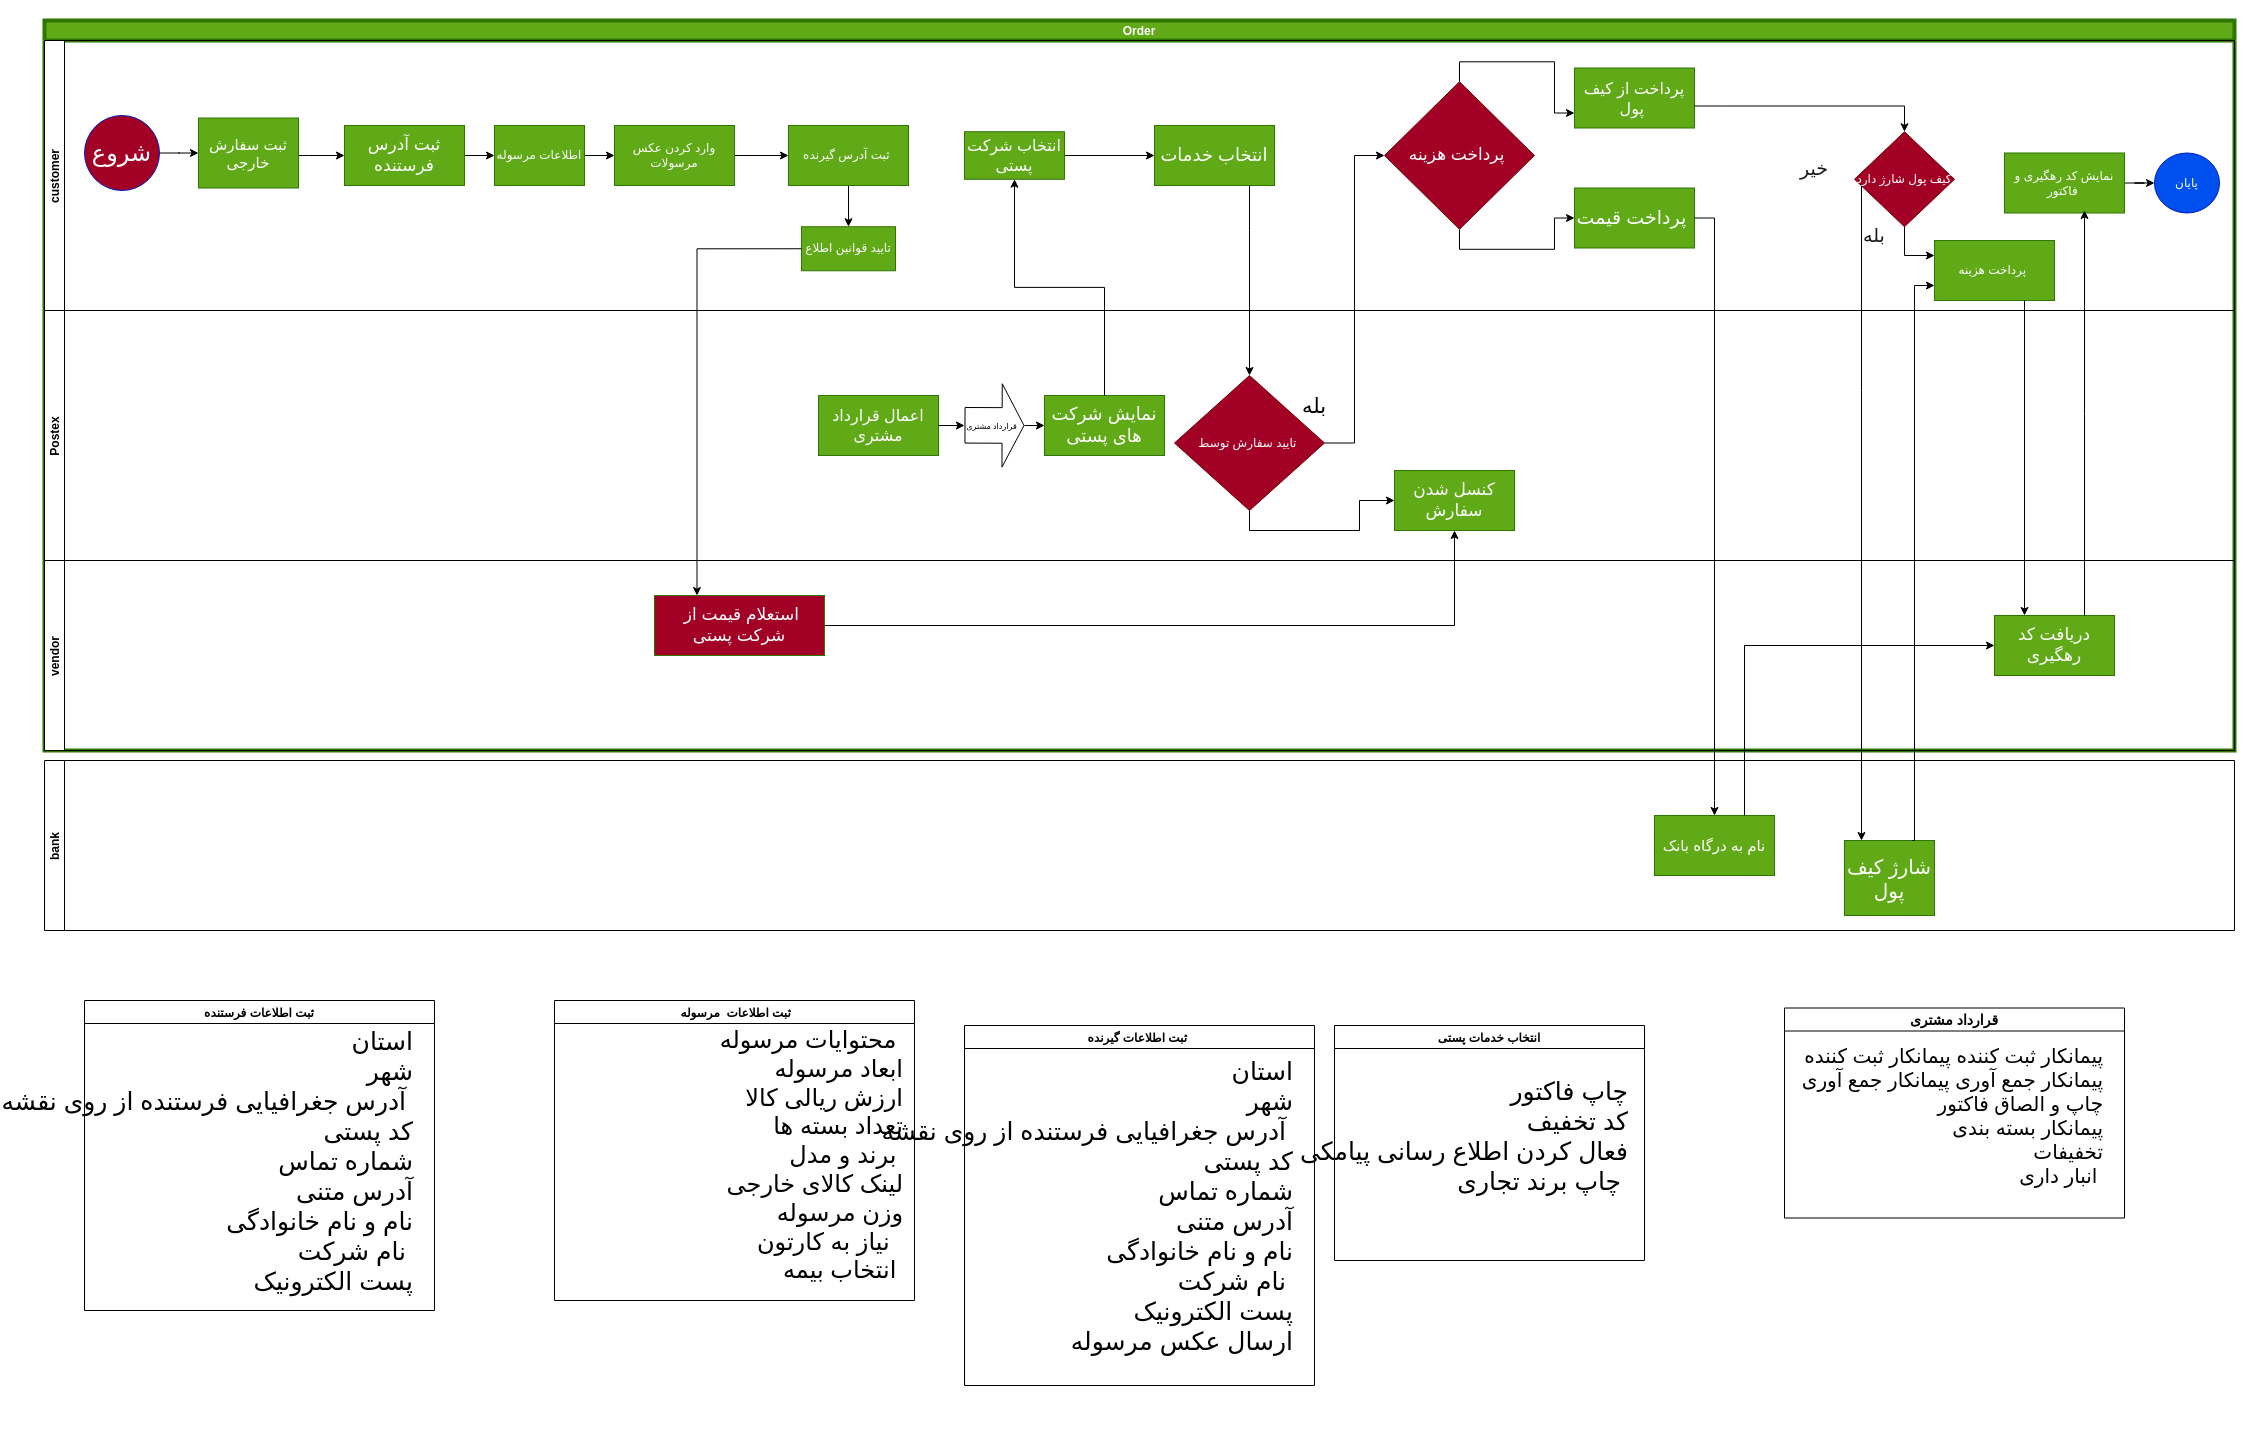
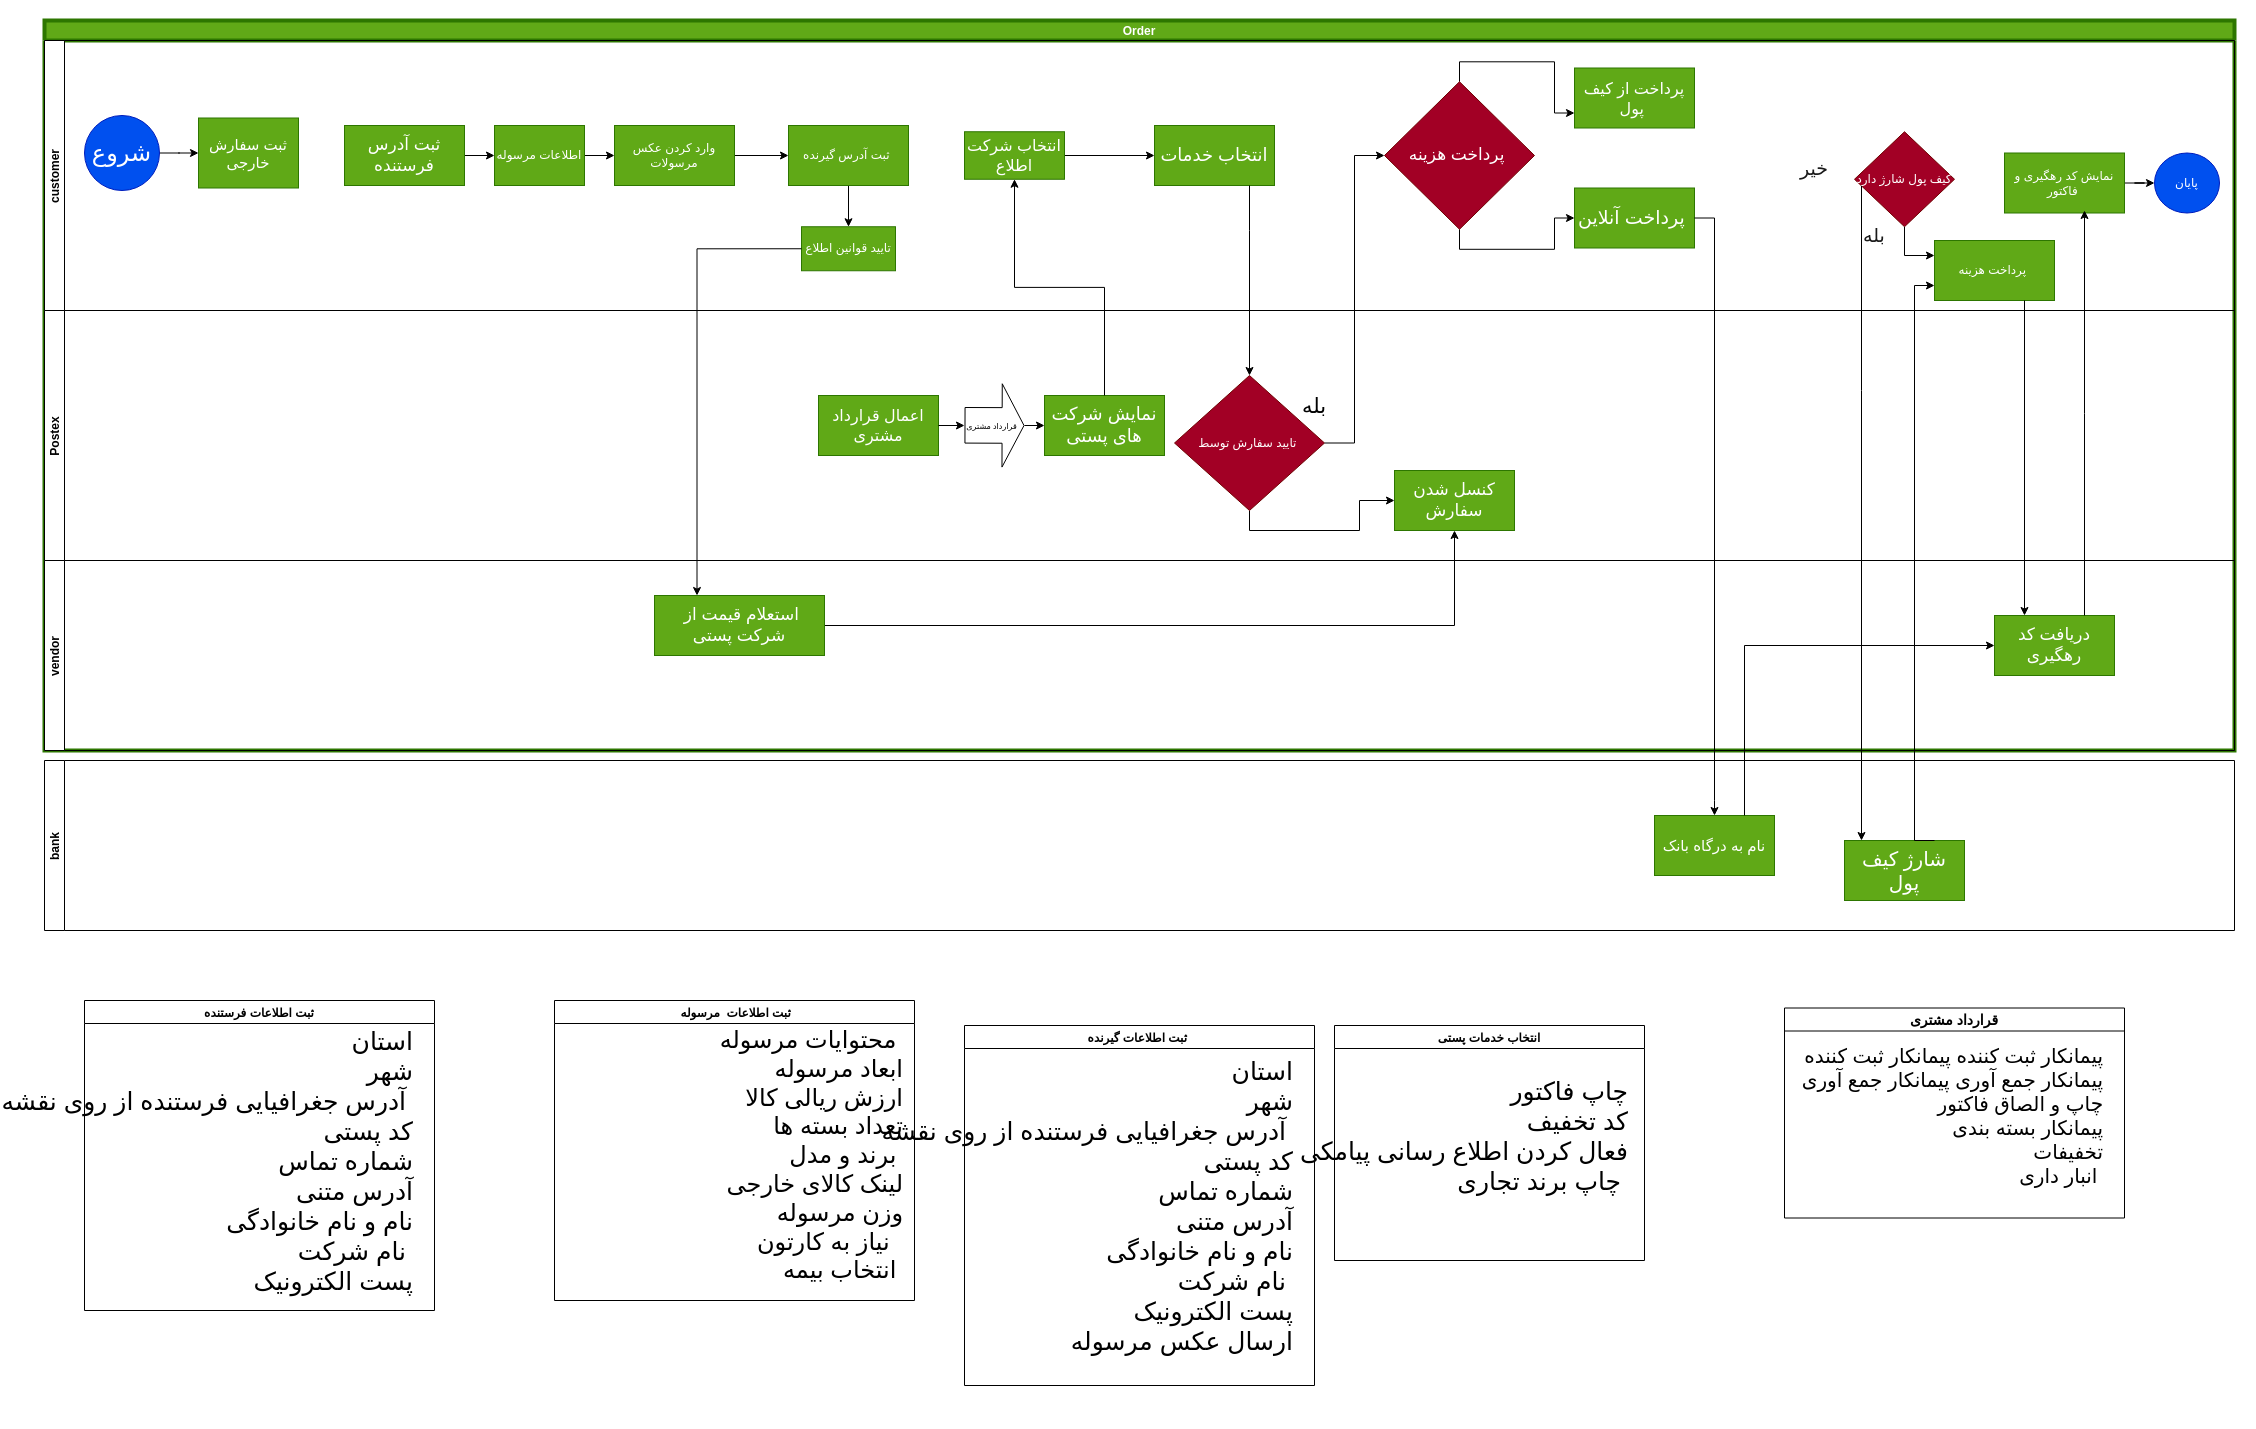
- <mxCell id="26" value="" style="edgeStyle=orthogonalEdgeStyle;rounded=0;orthogonalLoop=1;jettySize=auto;html=1;" parent="4" source="23" target="25" edge="1"><mxGeometry relative="1" as="geometry"><Array as="points"><mxPoint x="1680" y="65.5" /><mxPoint x="1680" y="65.5" /></Array></mxGeometry></mxCell>
- <mxCell id="6" value="&lt;font style=&quot;font-size: 24px&quot;&gt;شروع&lt;/font&gt;" style="ellipse;whiteSpace=wrap;html=1;aspect=fixed;fillColor=#a20025;strokeColor=#001DBC;fontColor=#ffffff;" parent="4" vertex="1"><mxGeometry x="40" y="75" width="75" height="75" as="geometry" /></mxCell>
+ <mxCell id="6" value="&lt;font style=&quot;font-size: 24px&quot;&gt;شروع&lt;/font&gt;" style="ellipse;whiteSpace=wrap;html=1;aspect=fixed;fillColor=#0050ef;strokeColor=#001DBC;fontColor=#ffffff;" parent="4" vertex="1"><mxGeometry x="40" y="75" width="75" height="75" as="geometry" /></mxCell>
- <mxCell id="7" value="" style="edgeStyle=orthogonalEdgeStyle;rounded=0;orthogonalLoop=1;jettySize=auto;html=1;" parent="4" source="8" target="10" edge="1"><mxGeometry relative="1" as="geometry"><Array as="points"><mxPoint x="264" y="115" /><mxPoint x="264" y="115" /></Array></mxGeometry></mxCell>
- <mxCell id="20" value="&lt;font style=&quot;font-size: 16px&quot;&gt;انتخاب شرکت پستی&lt;/font&gt;" style="whiteSpace=wrap;html=1;rounded=0;fontColor=#ffffff;strokeColor=#2D7600;fillColor=#60a917;" parent="4" vertex="1"><mxGeometry x="920" y="91.25" width="100" height="47.5" as="geometry" /></mxCell>
+ <mxCell id="20" value="&lt;font style=&quot;font-size: 16px&quot;&gt;انتخاب شرکت اطلاع&lt;/font&gt;" style="whiteSpace=wrap;html=1;rounded=0;fontColor=#ffffff;strokeColor=#2D7600;fillColor=#60a917;" parent="4" vertex="1"><mxGeometry x="920" y="91.25" width="100" height="47.5" as="geometry" /></mxCell>
- <mxCell id="24" value="&lt;font style=&quot;font-size: 19px&quot;&gt;پرداخت قیمت&amp;nbsp;&lt;/font&gt;" style="whiteSpace=wrap;html=1;rounded=0;fontColor=#ffffff;strokeColor=#2D7600;fillColor=#60a917;" parent="4" vertex="1"><mxGeometry x="1530" y="147.5" width="120" height="60" as="geometry" /></mxCell>
+ <mxCell id="24" value="&lt;font style=&quot;font-size: 19px&quot;&gt;پرداخت آنلاین&amp;nbsp;&lt;/font&gt;" style="whiteSpace=wrap;html=1;rounded=0;fontColor=#ffffff;strokeColor=#2D7600;fillColor=#60a917;" parent="4" vertex="1"><mxGeometry x="1530" y="147.5" width="120" height="60" as="geometry" /></mxCell>
- <mxCell id="45" value="&lt;font style=&quot;font-size: 17px&quot;&gt;&amp;nbsp;استعلام قیمت از شرکت پستی&lt;/font&gt;" style="whiteSpace=wrap;html=1;fillColor=#a20025;strokeColor=#2D7600;fontColor=#ffffff;" parent="44" vertex="1"><mxGeometry x="610" y="35" width="170" height="60" as="geometry" /></mxCell>
+ <mxCell id="45" value="&lt;font style=&quot;font-size: 17px&quot;&gt;&amp;nbsp;استعلام قیمت از شرکت پستی&lt;/font&gt;" style="whiteSpace=wrap;html=1;fillColor=#60a917;strokeColor=#2D7600;fontColor=#ffffff;" parent="44" vertex="1"><mxGeometry x="610" y="35" width="170" height="60" as="geometry" /></mxCell>
- <mxCell id="62" value="&lt;font style=&quot;font-size: 20px&quot;&gt;شارژ کیف پول&lt;/font&gt;" style="whiteSpace=wrap;html=1;rounded=0;fontColor=#ffffff;strokeColor=#2D7600;fillColor=#60a917;" parent="60" vertex="1"><mxGeometry x="1800" y="80" width="90" height="75" as="geometry" /></mxCell>
+ <mxCell id="62" value="&lt;font style=&quot;font-size: 20px&quot;&gt;شارژ کیف پول&lt;/font&gt;" style="whiteSpace=wrap;html=1;rounded=0;fontColor=#ffffff;strokeColor=#2D7600;fillColor=#60a917;" parent="60" vertex="1"><mxGeometry x="1800" y="80" width="120" height="60" as="geometry" /></mxCell>
